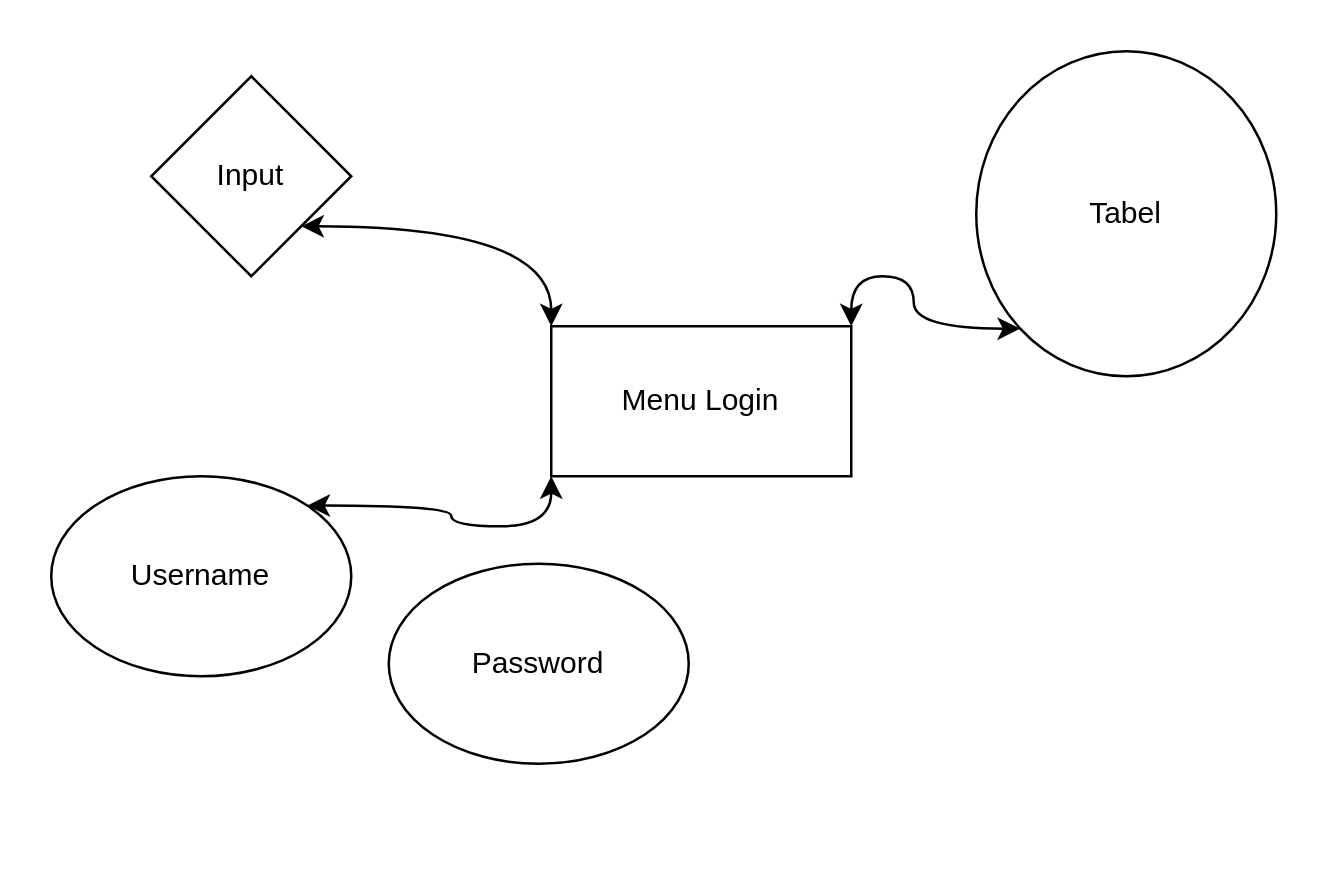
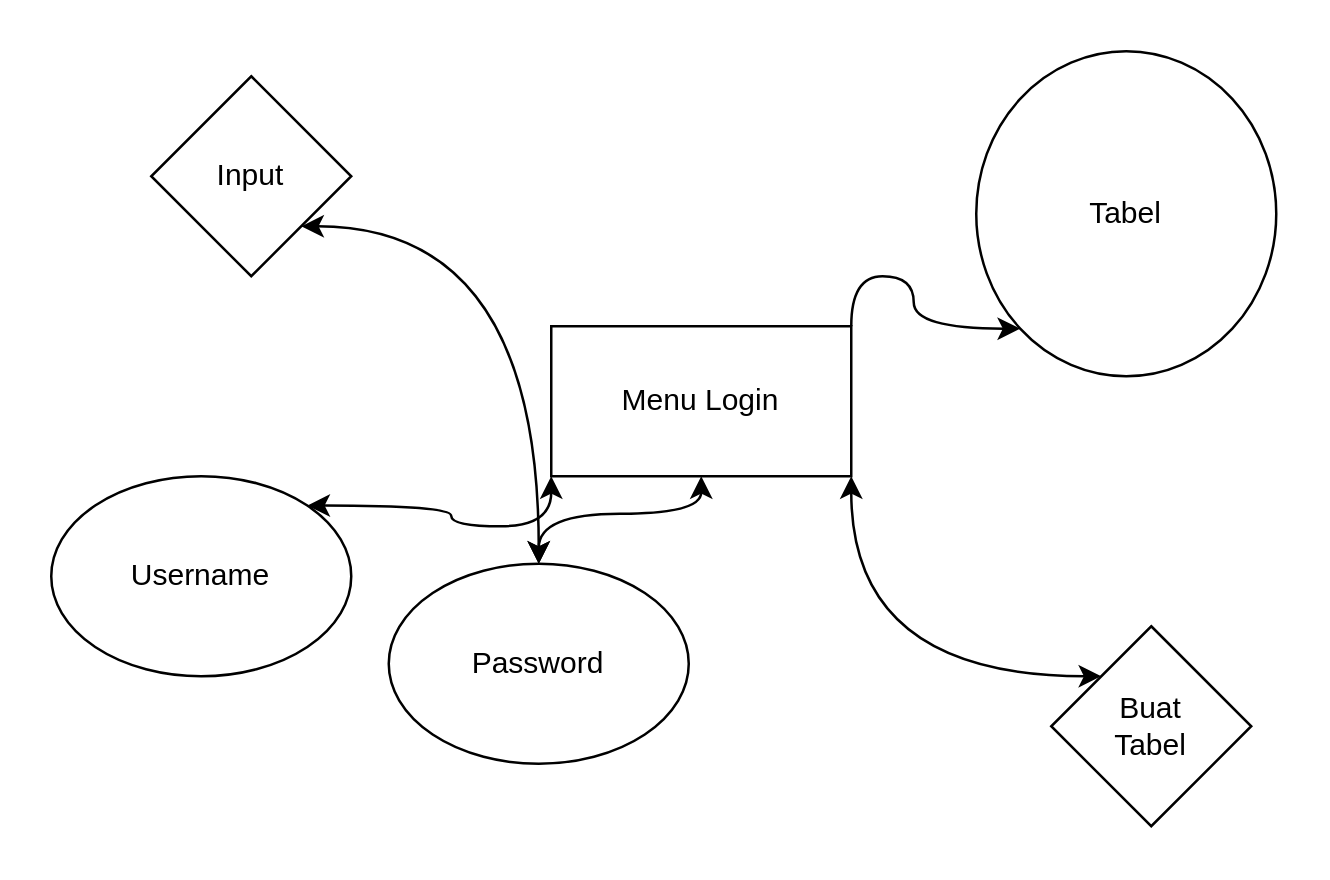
- <mxCell id="11" style="edgeStyle=orthogonalEdgeStyle;rounded=0;orthogonalLoop=1;jettySize=auto;html=1;exitX=1;exitY=1;exitDx=0;exitDy=0;entryX=0;entryY=0;entryDx=0;entryDy=0;curved=1;startArrow=classic;startFill=1;" edge="1" parent="1" source="12" target="2"><mxGeometry relative="1" as="geometry" /></mxCell>
+ <mxCell id="11" style="edgeStyle=orthogonalEdgeStyle;rounded=0;orthogonalLoop=1;jettySize=auto;html=1;exitX=1;exitY=1;exitDx=0;exitDy=0;curved=1;startArrow=classic;startFill=1;" edge="1" parent="1" source="12" target="8"><mxGeometry relative="1" as="geometry" /></mxCell>
- <mxCell id="5" style="edgeStyle=orthogonalEdgeStyle;rounded=0;orthogonalLoop=1;jettySize=auto;html=1;exitX=0;exitY=1;exitDx=0;exitDy=0;entryX=1;entryY=0;entryDx=0;entryDy=0;curved=1;startArrow=classic;startFill=1;" edge="1" parent="1" source="6" target="2"><mxGeometry relative="1" as="geometry" /></mxCell>
+ <mxCell id="5" style="edgeStyle=orthogonalEdgeStyle;rounded=0;orthogonalLoop=1;jettySize=auto;html=1;exitX=0;exitY=1;exitDx=0;exitDy=0;entryX=1;entryY=0;entryDx=0;entryDy=0;curved=1;startArrow=classic;startFill=1;endArrow=none;" edge="1" parent="1" source="6" target="2"><mxGeometry relative="1" as="geometry" /></mxCell>
+ <mxCell id="7" style="edgeStyle=orthogonalEdgeStyle;rounded=0;orthogonalLoop=1;jettySize=auto;html=1;exitX=0.5;exitY=0;exitDx=0;exitDy=0;entryX=0.5;entryY=1;entryDx=0;entryDy=0;curved=1;startArrow=classic;startFill=1;" edge="1" parent="1" source="8" target="2"><mxGeometry relative="1" as="geometry" /></mxCell>
+ <mxCell id="9" style="edgeStyle=orthogonalEdgeStyle;rounded=0;orthogonalLoop=1;jettySize=auto;html=1;exitX=0;exitY=0;exitDx=0;exitDy=0;entryX=1;entryY=1;entryDx=0;entryDy=0;curved=1;startArrow=classic;startFill=1;" edge="1" parent="1" source="10" target="2"><mxGeometry relative="1" as="geometry" /></mxCell>
+ <mxCell id="10" value="Buat&lt;br&gt;Tabel" style="rhombus;whiteSpace=wrap;html=1;" vertex="1" parent="1"><mxGeometry x="420" y="250" width="80" height="80" as="geometry" /></mxCell>
